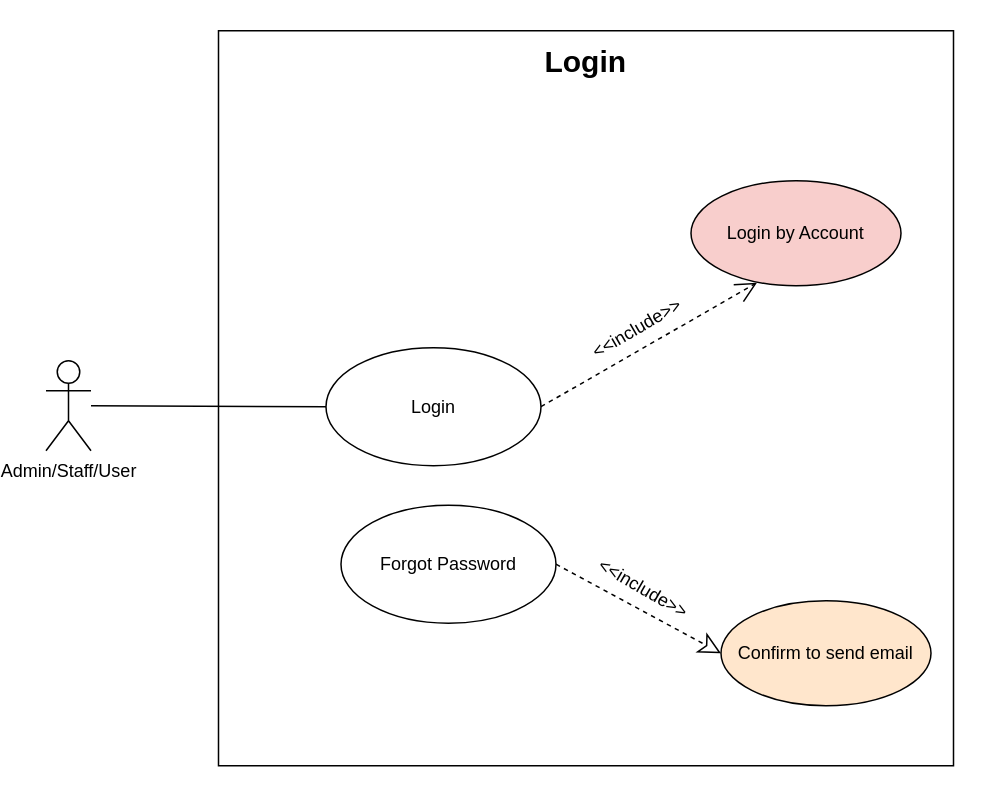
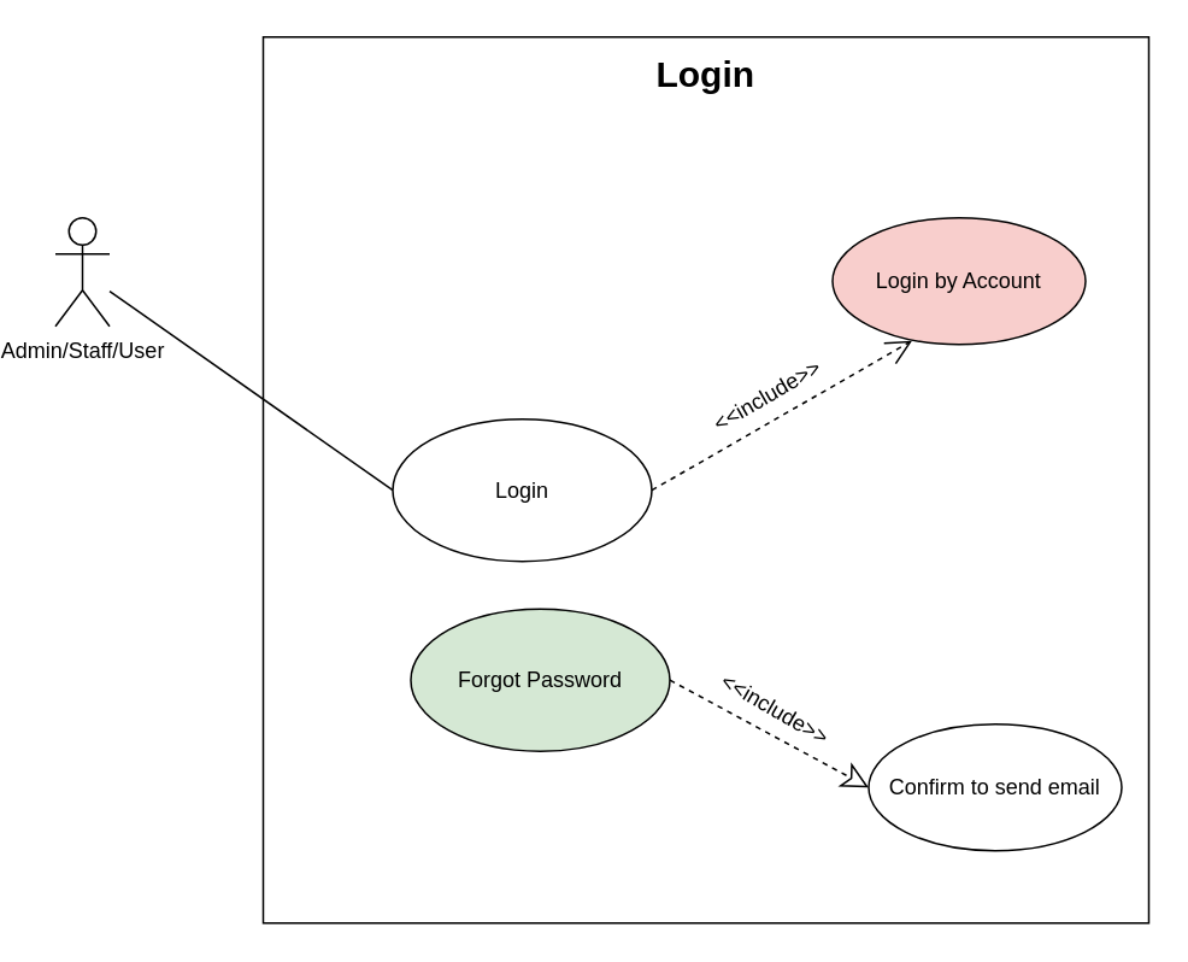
- <mxCell id="4" value="Admin/Staff/User" style="shape=umlActor;verticalLabelPosition=bottom;verticalAlign=top;html=1;" parent="1" vertex="1"><mxGeometry x="20" y="240" width="30" height="60" as="geometry" /></mxCell>
+ <mxCell id="4" value="Admin/Staff/User" style="shape=umlActor;verticalLabelPosition=bottom;verticalAlign=top;html=1;" parent="1" vertex="1"><mxGeometry x="20" y="120" width="30" height="60" as="geometry" /></mxCell>
- <mxCell id="14" value="Forgot Password" style="ellipse;whiteSpace=wrap;html=1;strokeColor=#000000;" vertex="1" parent="13"><mxGeometry x="71.667" y="11.25" width="143.333" height="78.75" as="geometry" /></mxCell>
+ <mxCell id="14" value="Forgot Password" style="ellipse;whiteSpace=wrap;html=1;strokeColor=#000000;fillColor=#d5e8d4;" vertex="1" parent="13"><mxGeometry x="71.667" y="11.25" width="143.333" height="78.75" as="geometry" /></mxCell>
- <mxCell id="16" value="Confirm to send email" style="ellipse;whiteSpace=wrap;html=1;strokeColor=#000000;fillColor=#ffe6cc;" vertex="1" parent="15"><mxGeometry x="70" y="10" width="140" height="70" as="geometry" /></mxCell>
+ <mxCell id="16" value="Confirm to send email" style="ellipse;whiteSpace=wrap;html=1;strokeColor=#000000;" vertex="1" parent="15"><mxGeometry x="70" y="10" width="140" height="70" as="geometry" /></mxCell>
